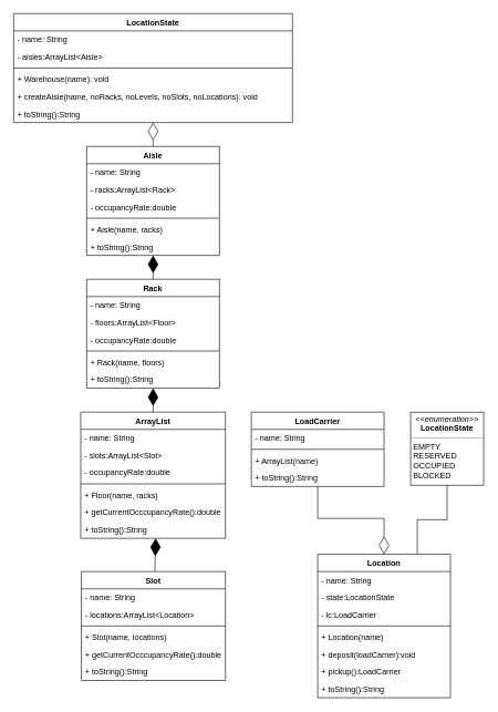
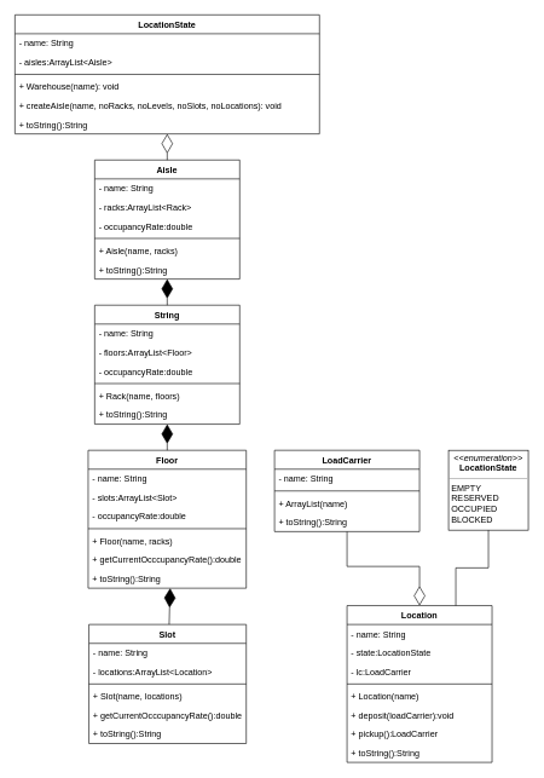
- <mxCell id="16" value="Rack" style="swimlane;fontStyle=1;align=center;verticalAlign=top;childLayout=stackLayout;horizontal=1;startSize=26;horizontalStack=0;resizeParent=1;resizeParentMax=0;resizeLast=0;collapsible=1;marginBottom=0;" vertex="1" parent="1"><mxGeometry x="130" y="420" width="200" height="164" as="geometry" /></mxCell>
+ <mxCell id="16" value="String" style="swimlane;fontStyle=1;align=center;verticalAlign=top;childLayout=stackLayout;horizontal=1;startSize=26;horizontalStack=0;resizeParent=1;resizeParentMax=0;resizeLast=0;collapsible=1;marginBottom=0;" vertex="1" parent="1"><mxGeometry x="130" y="420" width="200" height="164" as="geometry" /></mxCell>
- <mxCell id="23" value="ArrayList" style="swimlane;fontStyle=1;align=center;verticalAlign=top;childLayout=stackLayout;horizontal=1;startSize=26;horizontalStack=0;resizeParent=1;resizeParentMax=0;resizeLast=0;collapsible=1;marginBottom=0;" vertex="1" parent="1"><mxGeometry x="121" y="620" width="218" height="190" as="geometry" /></mxCell>
+ <mxCell id="23" value="Floor" style="swimlane;fontStyle=1;align=center;verticalAlign=top;childLayout=stackLayout;horizontal=1;startSize=26;horizontalStack=0;resizeParent=1;resizeParentMax=0;resizeLast=0;collapsible=1;marginBottom=0;" vertex="1" parent="1"><mxGeometry x="121" y="620" width="218" height="190" as="geometry" /></mxCell>
